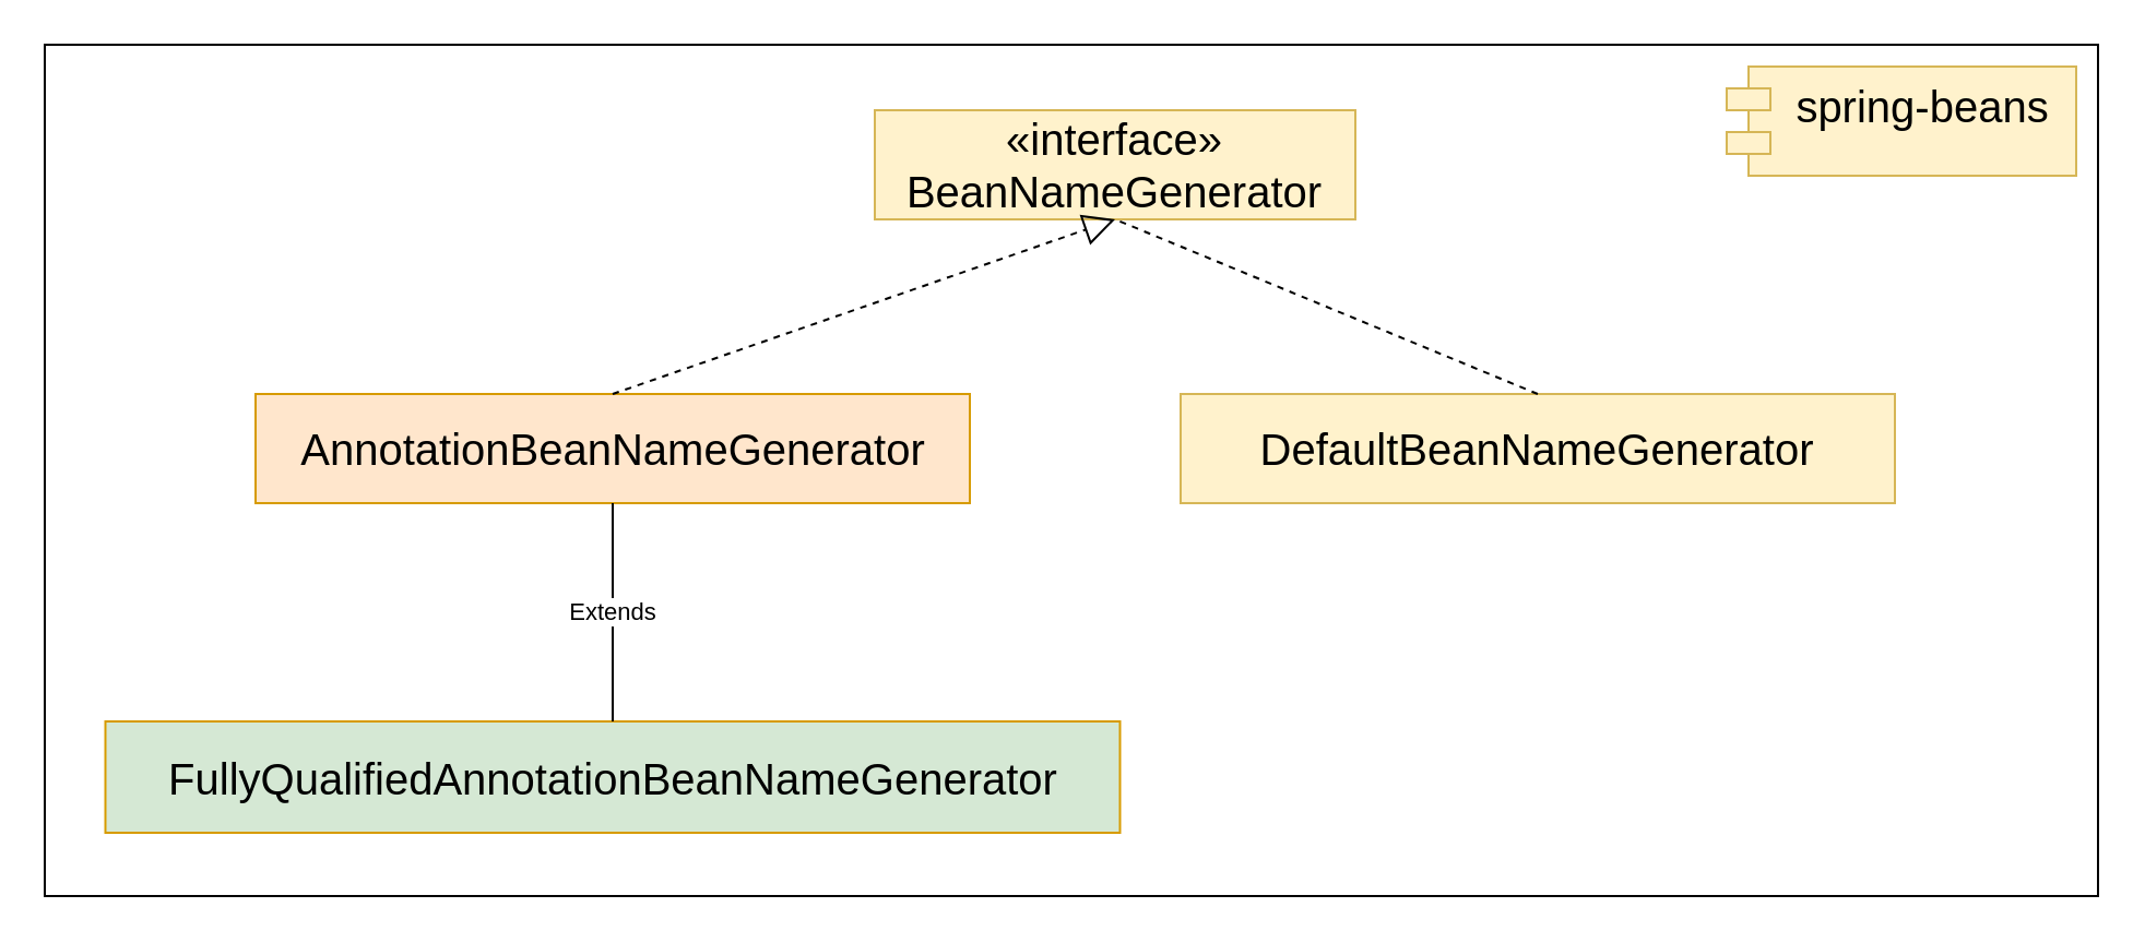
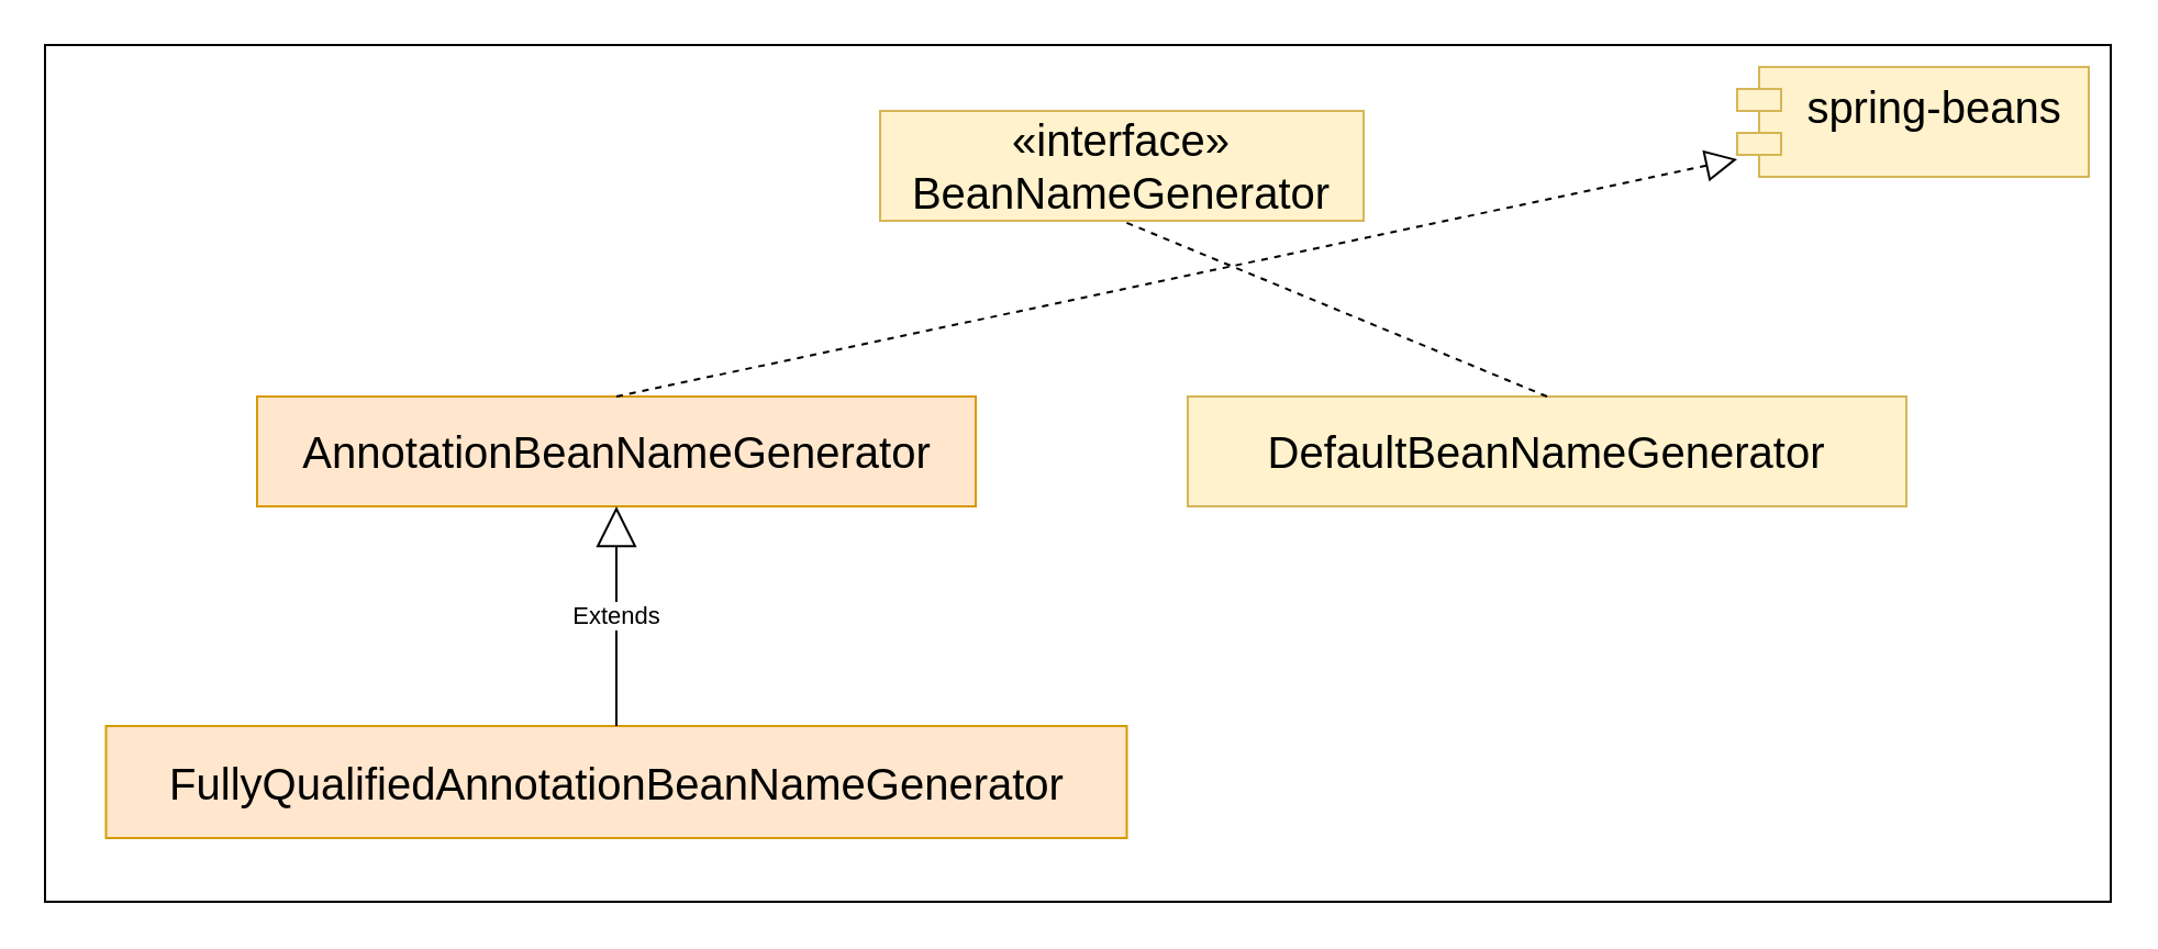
- <mxCell id="6" value="" style="endArrow=block;dashed=1;endFill=0;endSize=12;html=1;rounded=0;exitX=0.5;exitY=0;exitDx=0;exitDy=0;entryX=0.5;entryY=1;entryDx=0;entryDy=0;" parent="1" source="5" target="3" edge="1"><mxGeometry width="160" relative="1" as="geometry"><mxPoint x="10" y="130" as="sourcePoint" /><mxPoint x="170" y="130" as="targetPoint" /></mxGeometry></mxCell>
+ <mxCell id="6" value="" style="endArrow=block;dashed=1;endFill=0;endSize=12;html=1;rounded=0;exitX=0.5;exitY=0;exitDx=0;exitDy=0;" parent="1" source="5" target="8" edge="1"><mxGeometry width="160" relative="1" as="geometry"><mxPoint x="10" y="130" as="sourcePoint" /><mxPoint x="170" y="130" as="targetPoint" /></mxGeometry></mxCell>
- <mxCell id="7" value="Extends" style="endArrow=none;endSize=16;endFill=0;html=1;rounded=0;exitX=0.5;exitY=0;exitDx=0;exitDy=0;entryX=0.5;entryY=1;entryDx=0;entryDy=0;" parent="1" source="4" target="5" edge="1"><mxGeometry width="160" relative="1" as="geometry"><mxPoint x="230" y="400" as="sourcePoint" /><mxPoint x="390" y="400" as="targetPoint" /></mxGeometry></mxCell>
+ <mxCell id="7" value="Extends" style="endArrow=block;endSize=16;endFill=0;html=1;rounded=0;exitX=0.5;exitY=0;exitDx=0;exitDy=0;entryX=0.5;entryY=1;entryDx=0;entryDy=0;" parent="1" source="4" target="5" edge="1"><mxGeometry width="160" relative="1" as="geometry"><mxPoint x="230" y="400" as="sourcePoint" /><mxPoint x="390" y="400" as="targetPoint" /></mxGeometry></mxCell>
- <mxCell id="4" value="FullyQualifiedAnnotationBeanNameGenerator" style="html=1;whiteSpace=wrap;fontSize=20;verticalAlign=middle;align=center;fillColor=#d5e8d4;strokeColor=#d79b00;" parent="1" vertex="1"><mxGeometry x="47.75" y="330" width="464.5" height="51" as="geometry" /></mxCell>
+ <mxCell id="4" value="FullyQualifiedAnnotationBeanNameGenerator" style="html=1;whiteSpace=wrap;fontSize=20;verticalAlign=middle;align=center;fillColor=#ffe6cc;strokeColor=#d79b00;" parent="1" vertex="1"><mxGeometry x="47.75" y="330" width="464.5" height="51" as="geometry" /></mxCell>
